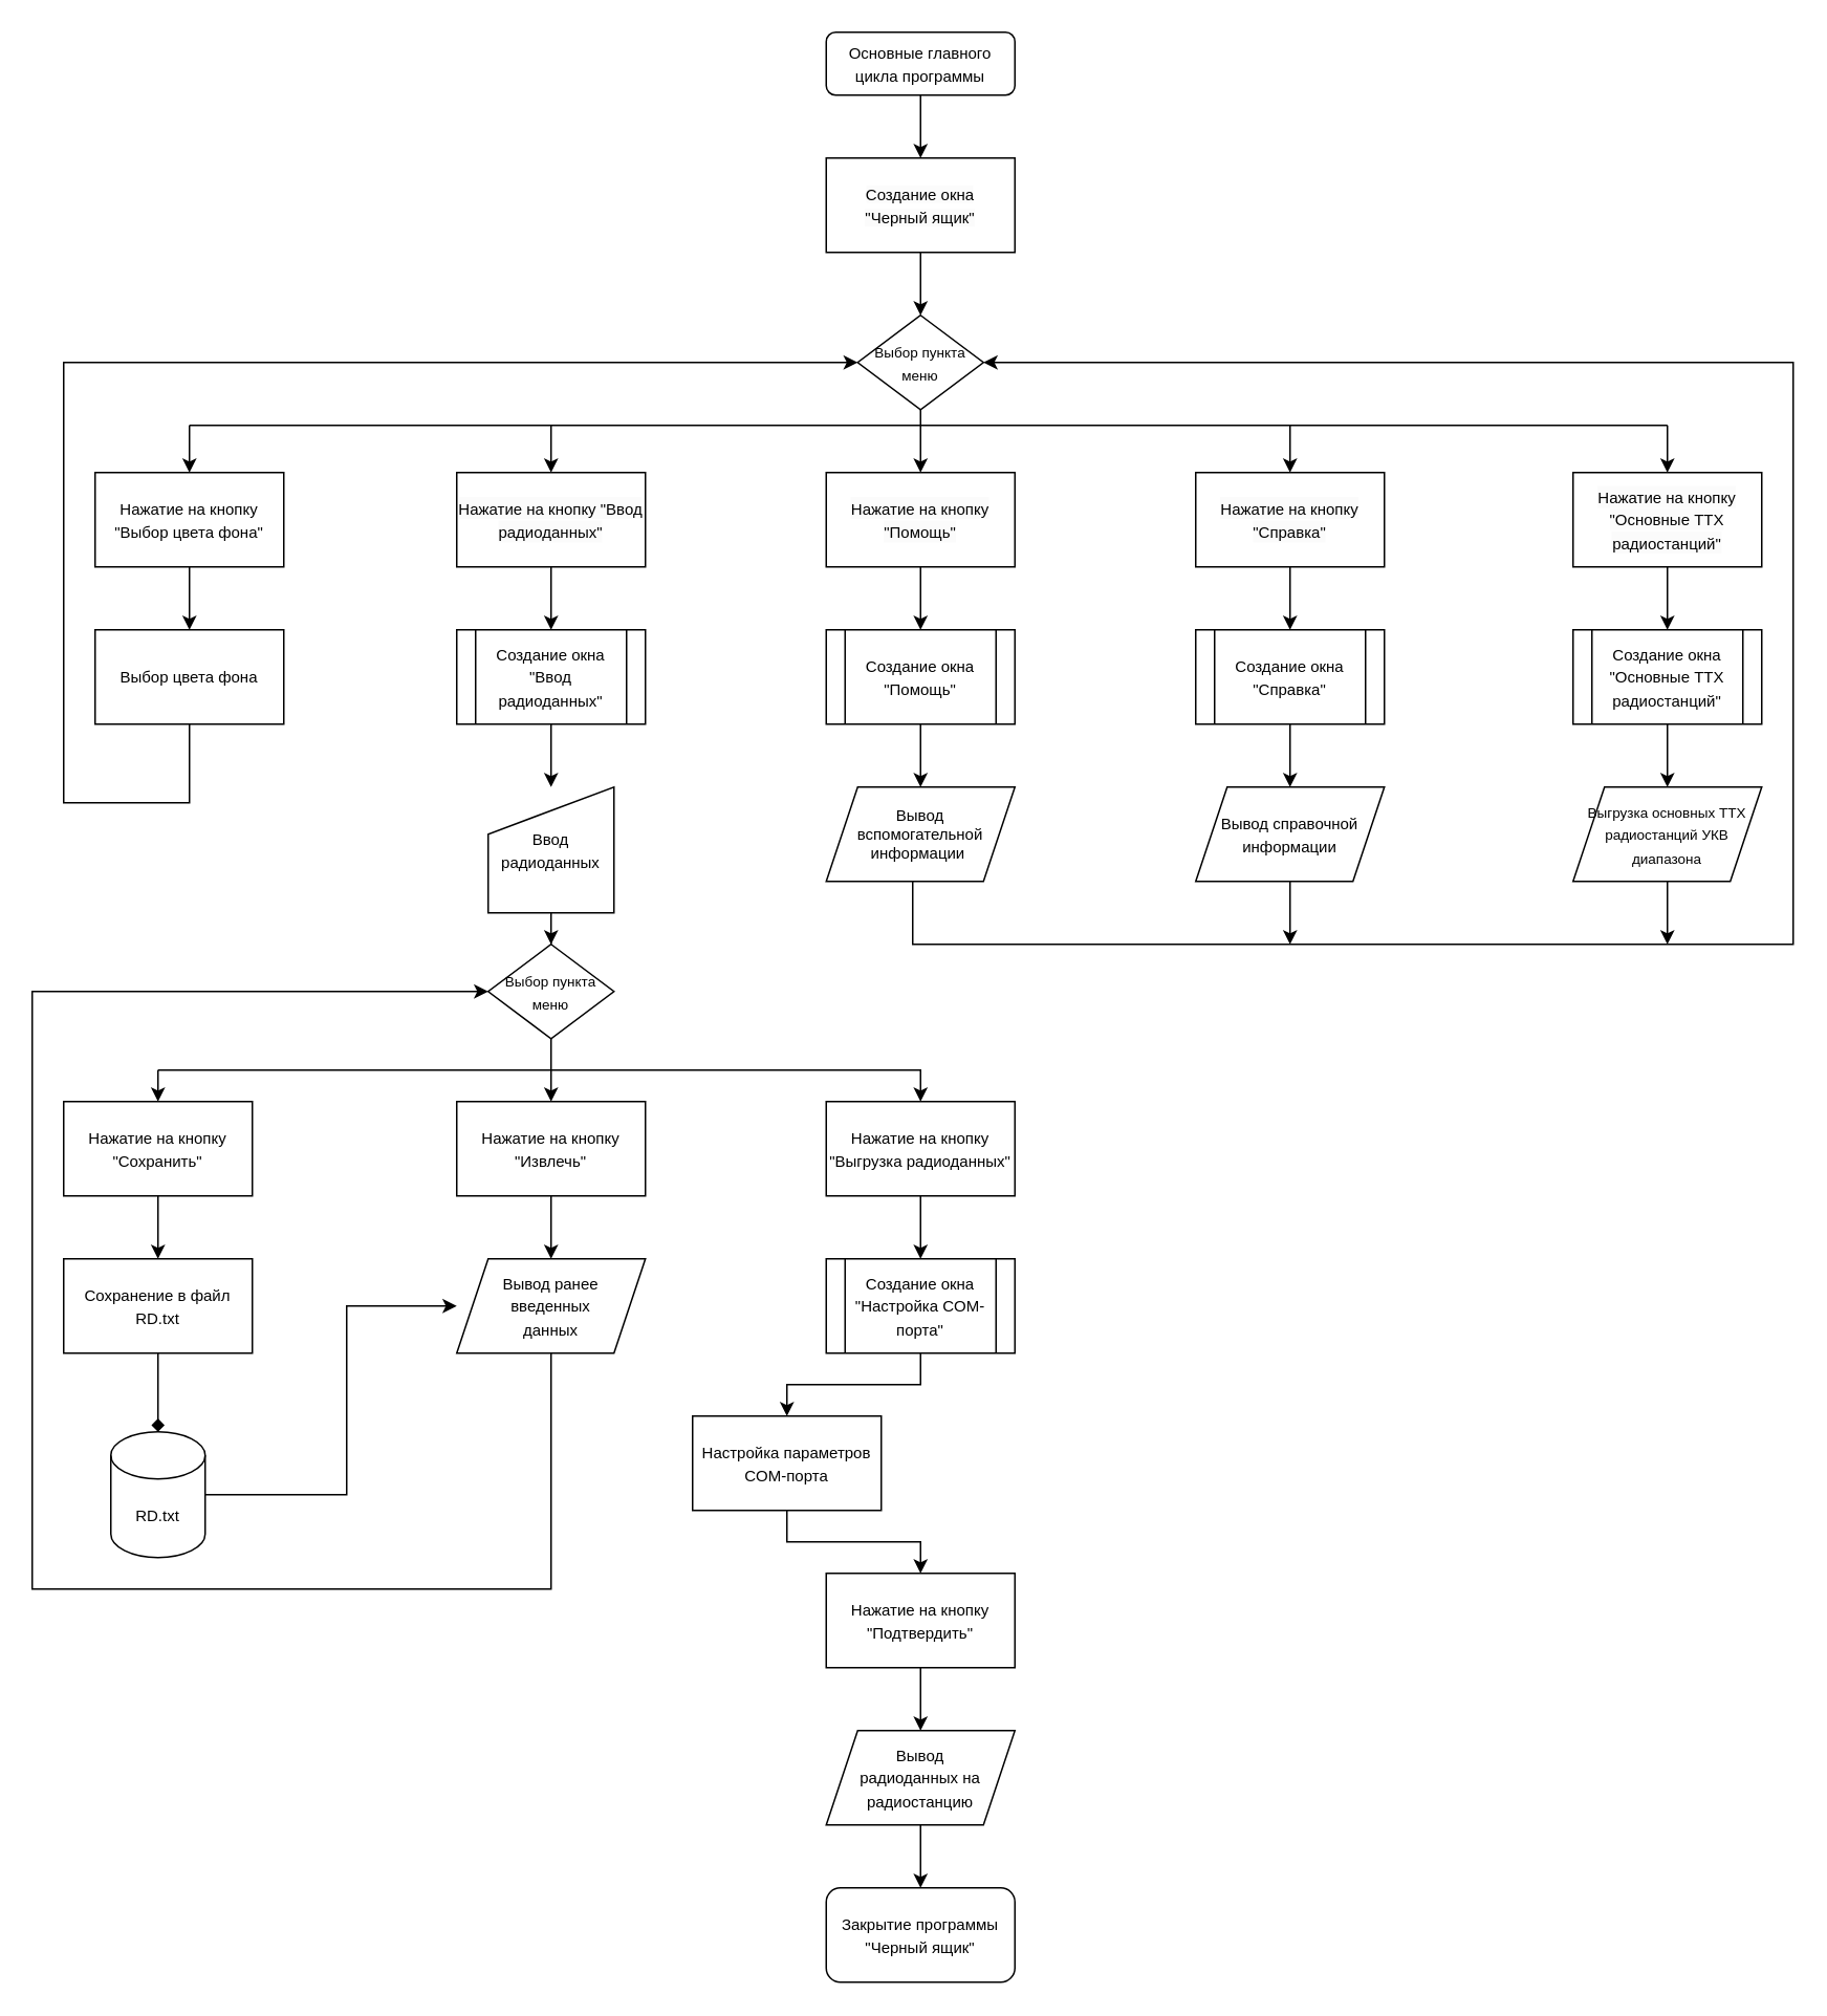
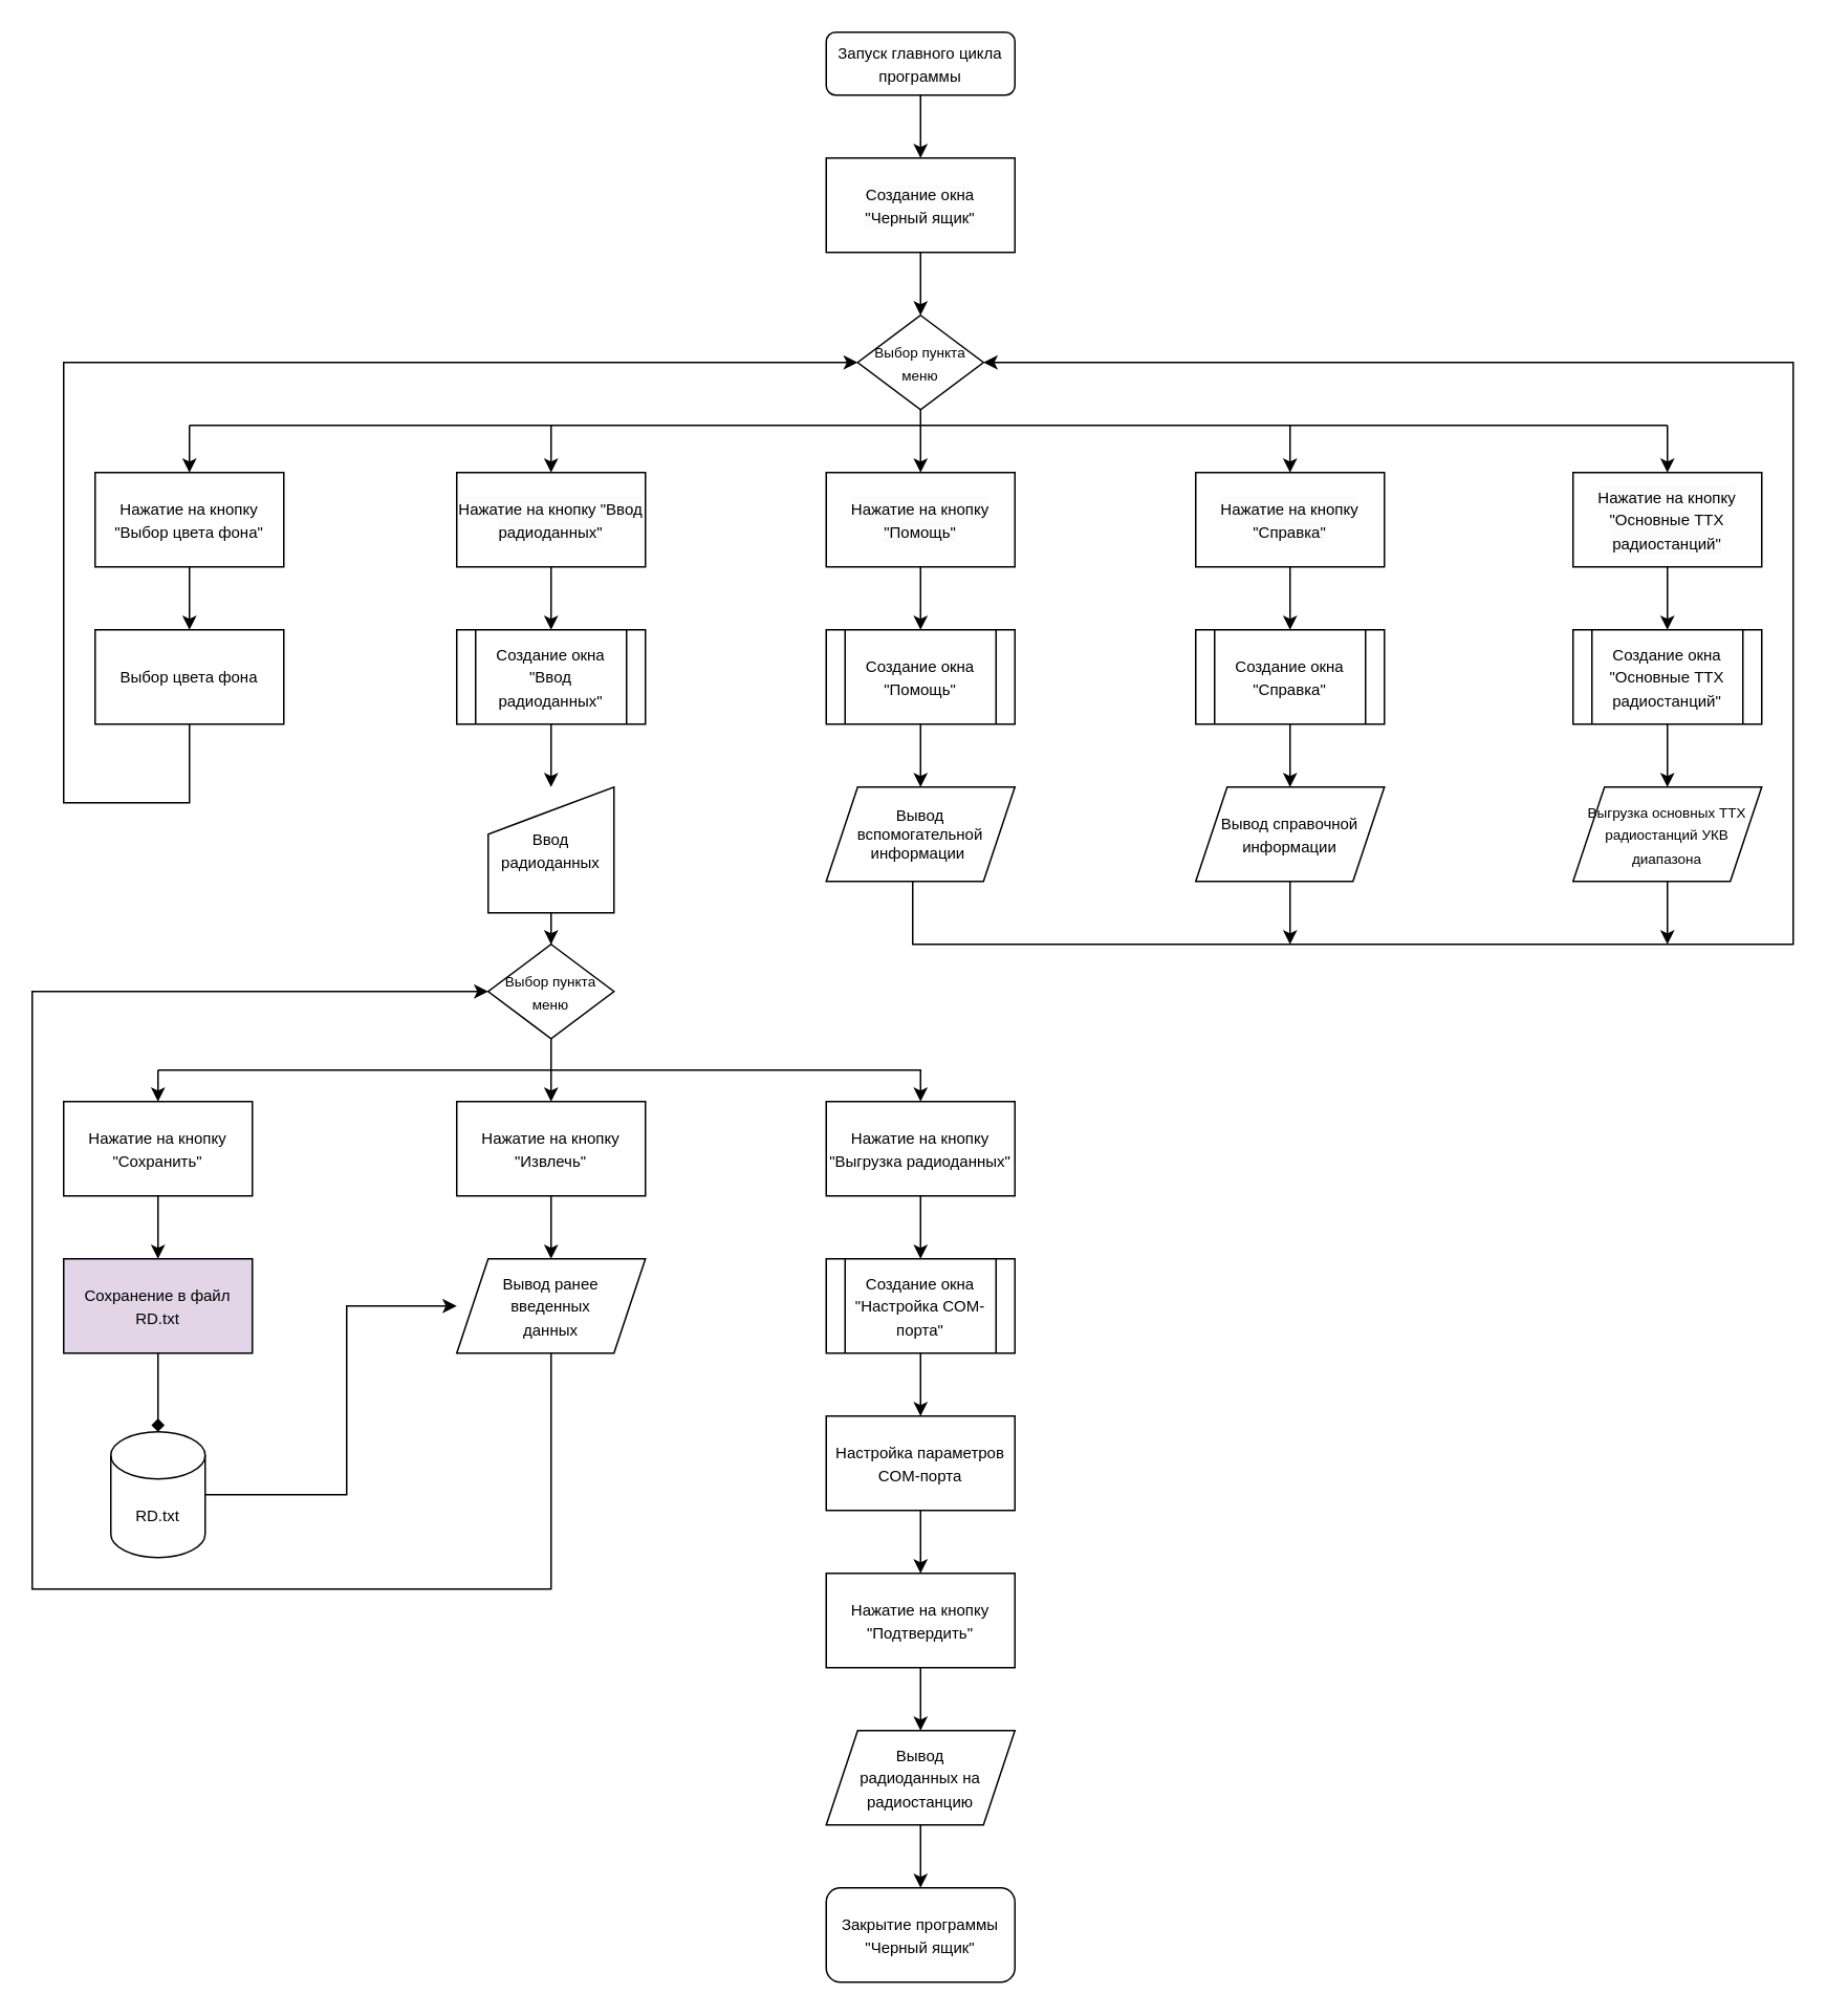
- <mxCell id="3" value="&lt;font style=&quot;font-size: 10px;&quot;&gt;Основные главного цикла программы&lt;/font&gt;" style="rounded=1;whiteSpace=wrap;html=1;fontSize=12;glass=0;strokeWidth=1;shadow=0;" parent="1" vertex="1"><mxGeometry x="525" y="20" width="120" height="40" as="geometry" /></mxCell>
+ <mxCell id="3" value="&lt;font style=&quot;font-size: 10px;&quot;&gt;Запуск главного цикла программы&lt;/font&gt;" style="rounded=1;whiteSpace=wrap;html=1;fontSize=12;glass=0;strokeWidth=1;shadow=0;" parent="1" vertex="1"><mxGeometry x="525" y="20" width="120" height="40" as="geometry" /></mxCell>
- <mxCell id="41" value="&lt;font style=&quot;font-size: 10px;&quot;&gt;Сохранение в файл RD.txt&lt;/font&gt;" style="rounded=0;whiteSpace=wrap;html=1;" vertex="1" parent="1"><mxGeometry x="40" y="800" width="120" height="60" as="geometry" /></mxCell>
+ <mxCell id="41" value="&lt;font style=&quot;font-size: 10px;&quot;&gt;Сохранение в файл RD.txt&lt;/font&gt;" style="rounded=0;whiteSpace=wrap;html=1;fillColor=#e1d5e7;" vertex="1" parent="1"><mxGeometry x="40" y="800" width="120" height="60" as="geometry" /></mxCell>
- <mxCell id="62" value="&lt;font style=&quot;font-size: 10px;&quot;&gt;Настройка параметров COM-порта&lt;/font&gt;" style="rounded=0;whiteSpace=wrap;html=1;" vertex="1" parent="1"><mxGeometry x="440" y="900" width="120" height="60" as="geometry" /></mxCell>
+ <mxCell id="62" value="&lt;font style=&quot;font-size: 10px;&quot;&gt;Настройка параметров COM-порта&lt;/font&gt;" style="rounded=0;whiteSpace=wrap;html=1;" vertex="1" parent="1"><mxGeometry x="525" y="900" width="120" height="60" as="geometry" /></mxCell>
